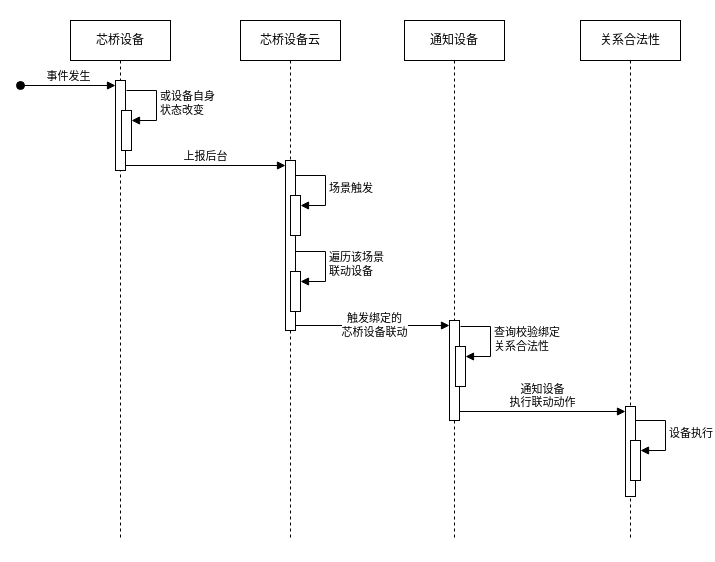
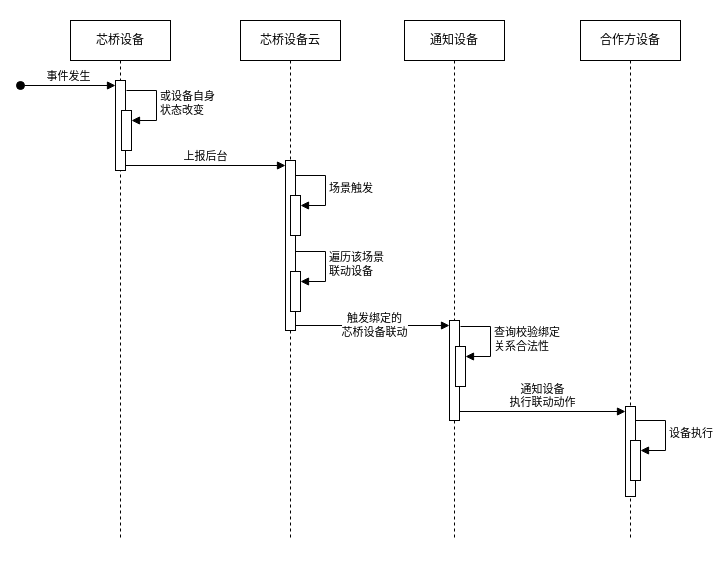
- <mxCell id="16" value="关系合法性" style="shape=umlLifeline;perimeter=lifelinePerimeter;whiteSpace=wrap;html=1;container=1;dropTarget=0;collapsible=0;recursiveResize=0;outlineConnect=0;portConstraint=eastwest;newEdgeStyle={&quot;curved&quot;:0,&quot;rounded&quot;:0};" parent="1" vertex="1"><mxGeometry x="580" y="20" width="100" height="520" as="geometry" /></mxCell>
+ <mxCell id="16" value="合作方设备" style="shape=umlLifeline;perimeter=lifelinePerimeter;whiteSpace=wrap;html=1;container=1;dropTarget=0;collapsible=0;recursiveResize=0;outlineConnect=0;portConstraint=eastwest;newEdgeStyle={&quot;curved&quot;:0,&quot;rounded&quot;:0};" parent="1" vertex="1"><mxGeometry x="580" y="20" width="100" height="520" as="geometry" /></mxCell>
